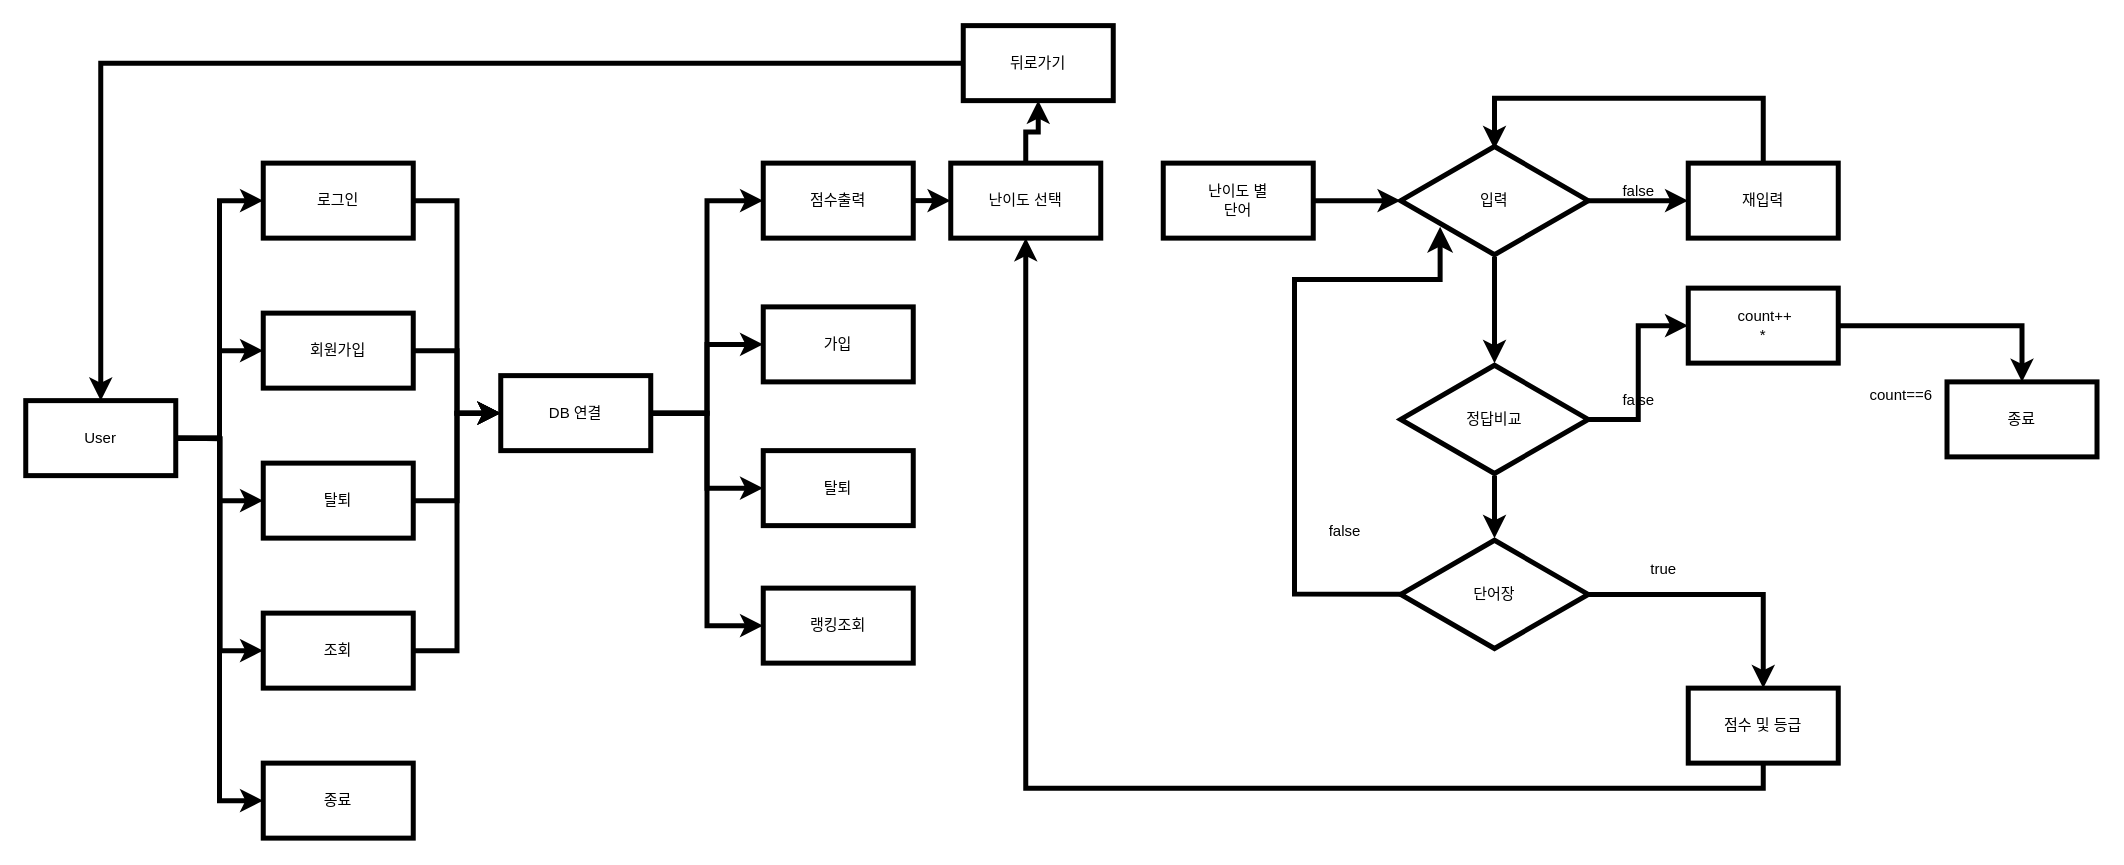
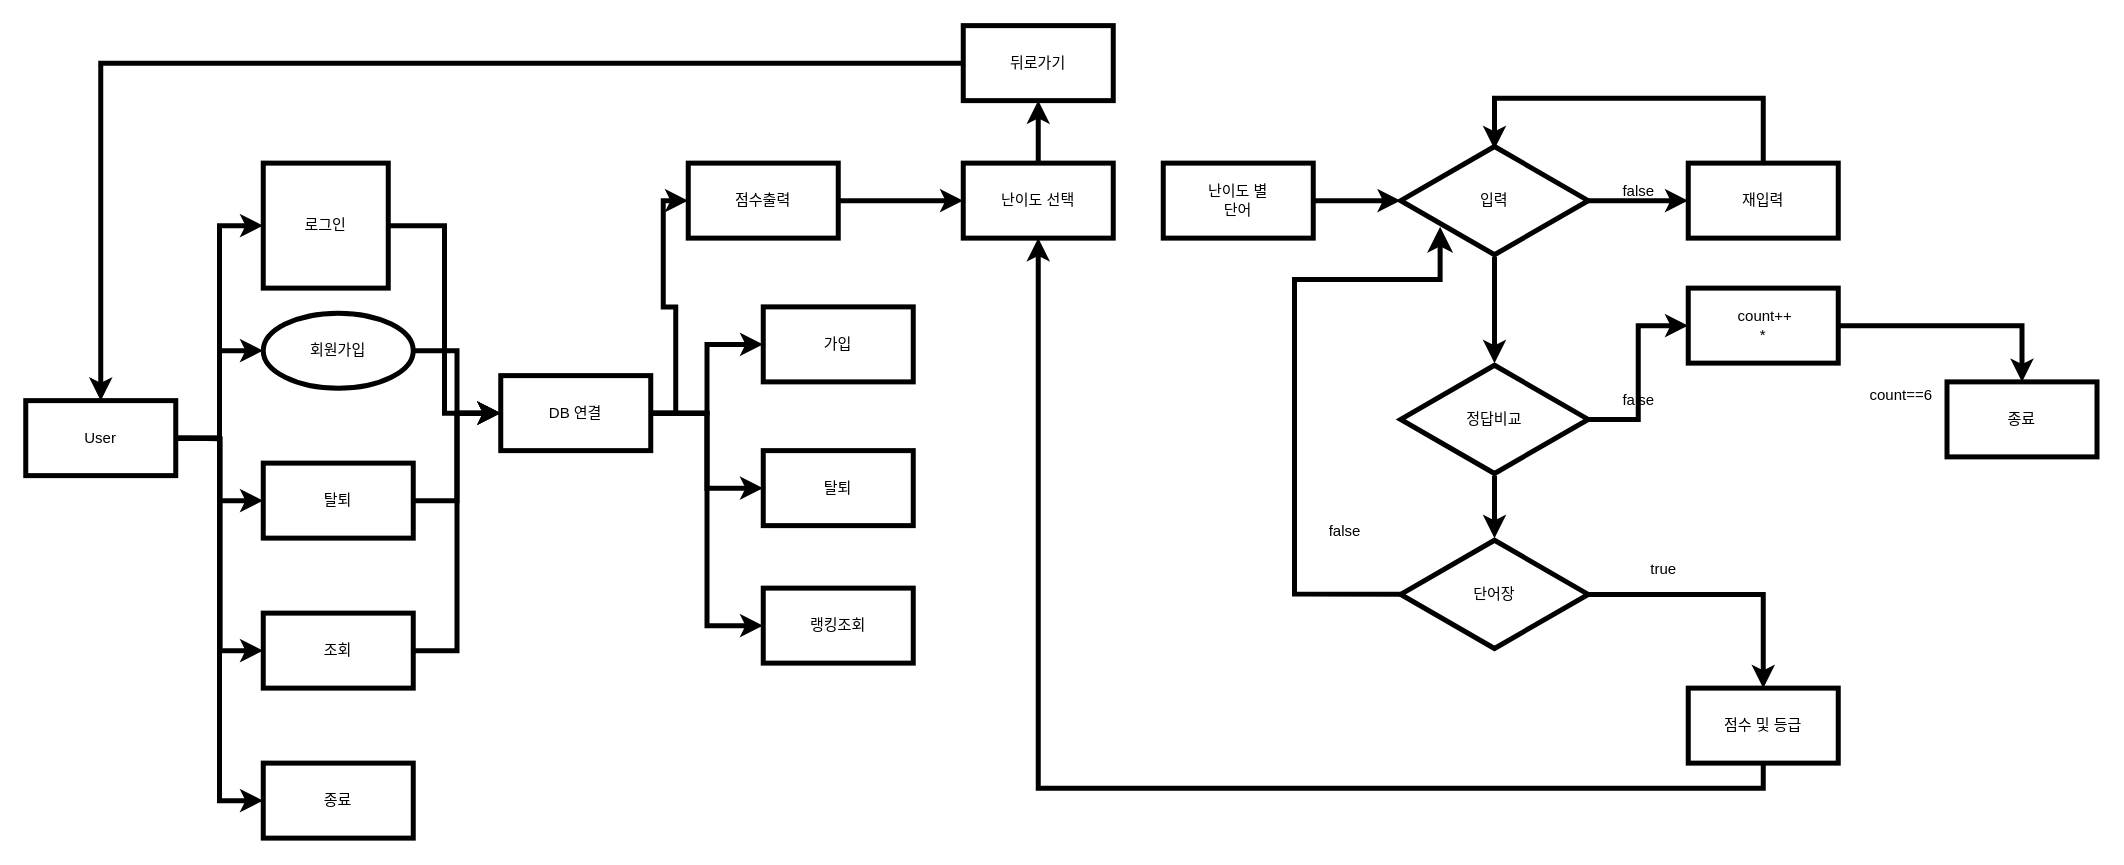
- <mxCell id="9" value="로그인" style="rounded=0;whiteSpace=wrap;html=1;labelBackgroundColor=none;strokeWidth=4;" vertex="1" parent="1"><mxGeometry x="210" y="130" width="120" height="60" as="geometry" /></mxCell>
+ <mxCell id="9" value="로그인" style="rounded=0;whiteSpace=wrap;html=1;labelBackgroundColor=none;strokeWidth=4;" vertex="1" parent="1"><mxGeometry x="210" y="130" width="100" height="100" as="geometry" /></mxCell>
- <mxCell id="26" value="점수출력" style="rounded=0;whiteSpace=wrap;html=1;labelBackgroundColor=none;strokeWidth=4;" vertex="1" parent="1"><mxGeometry x="610" y="130" width="120" height="60" as="geometry" /></mxCell>
+ <mxCell id="26" value="점수출력" style="rounded=0;whiteSpace=wrap;html=1;labelBackgroundColor=none;strokeWidth=4;" vertex="1" parent="1"><mxGeometry x="550" y="130" width="120" height="60" as="geometry" /></mxCell>
- <mxCell id="28" value="난이도 선택" style="rounded=0;whiteSpace=wrap;html=1;labelBackgroundColor=none;strokeWidth=4;" vertex="1" parent="1"><mxGeometry x="760" y="130" width="120" height="60" as="geometry" /></mxCell>
+ <mxCell id="28" value="난이도 선택" style="rounded=0;whiteSpace=wrap;html=1;labelBackgroundColor=none;strokeWidth=4;" vertex="1" parent="1"><mxGeometry x="770" y="130" width="120" height="60" as="geometry" /></mxCell>
- <mxCell id="15" value="회원가입" style="rounded=0;whiteSpace=wrap;html=1;labelBackgroundColor=none;strokeWidth=4;" vertex="1" parent="1"><mxGeometry x="210" y="250" width="120" height="60" as="geometry" /></mxCell>
+ <mxCell id="15" value="회원가입" style="ellipse;whiteSpace=wrap;html=1;labelBackgroundColor=none;strokeWidth=4;" vertex="1" parent="1"><mxGeometry x="210" y="250" width="120" height="60" as="geometry" /></mxCell>
